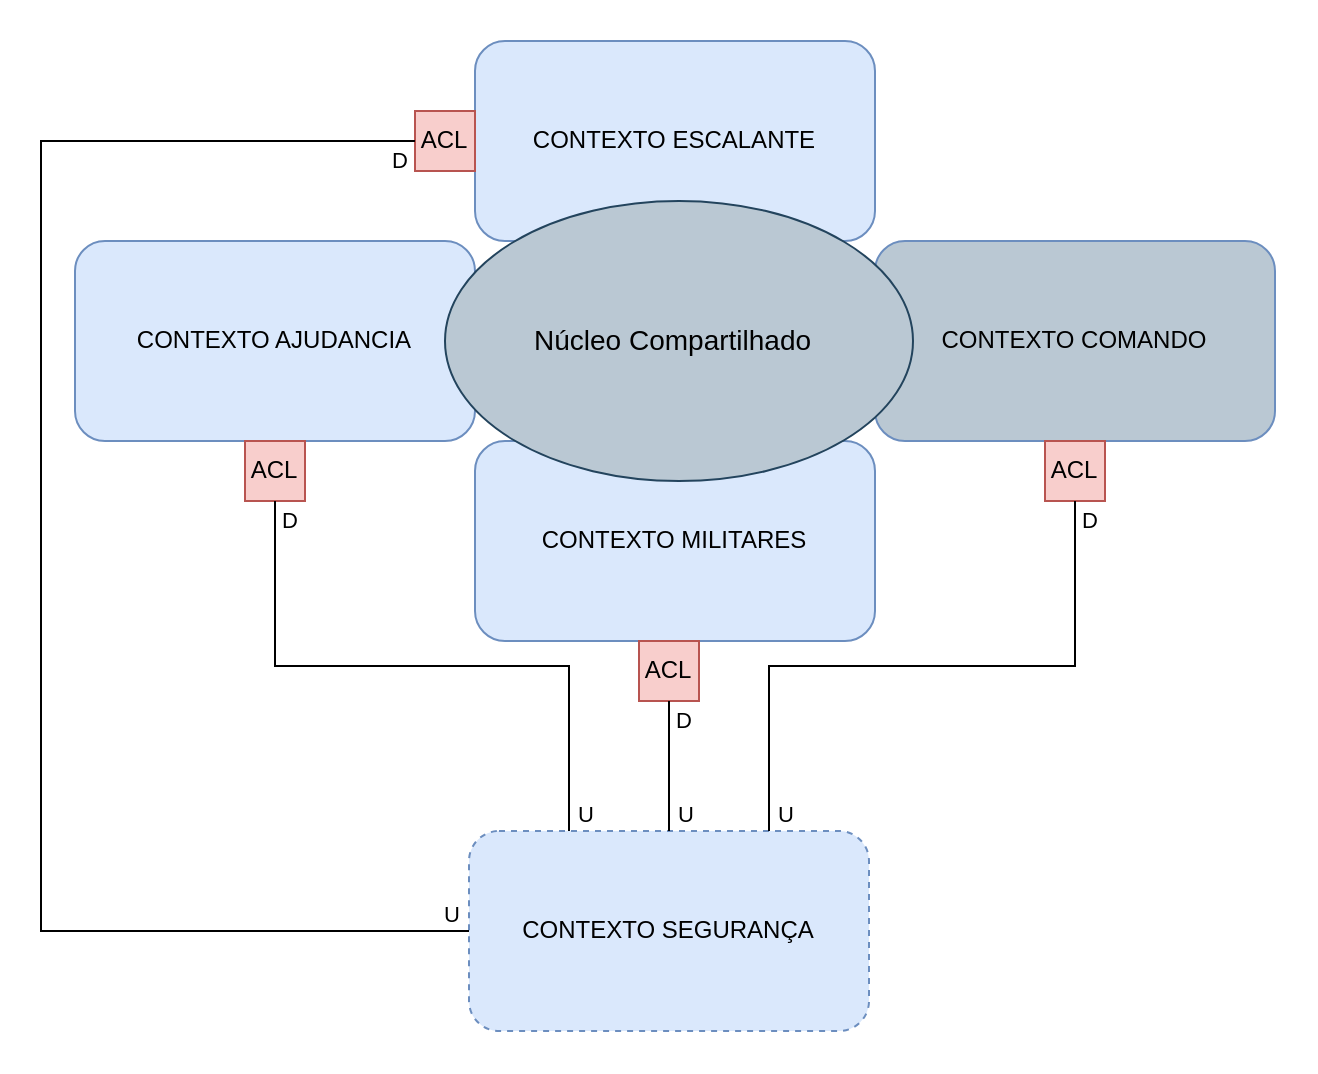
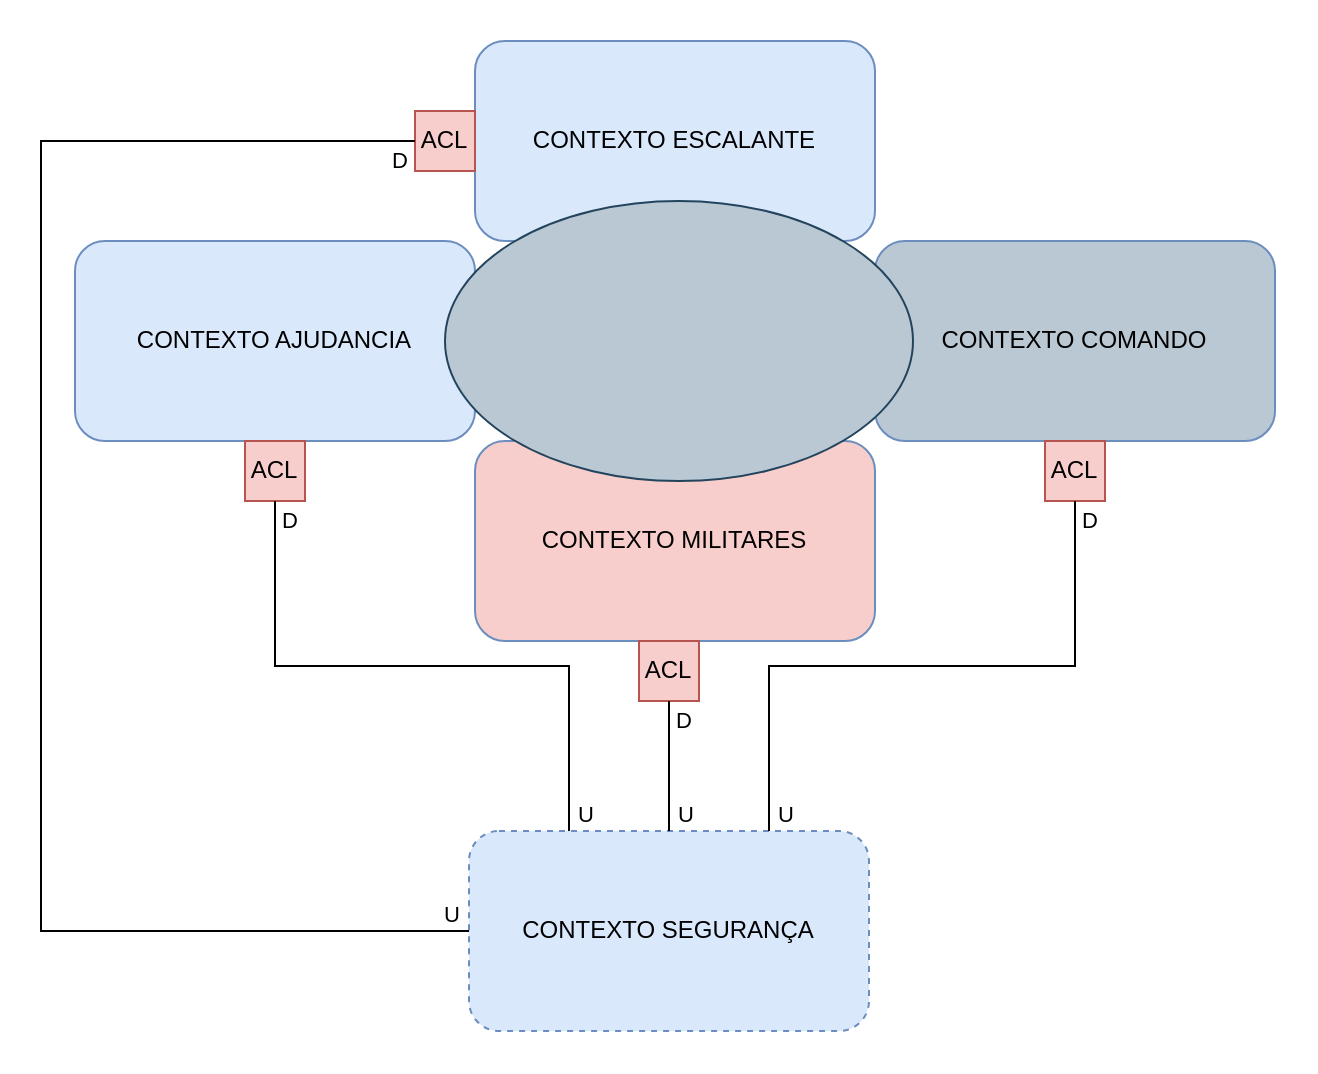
- <mxCell id="12" value="&lt;font style=&quot;font-size: 14px;&quot;&gt;Núcleo Compartilhado&lt;/font&gt;" style="text;strokeColor=none;fillColor=none;align=left;verticalAlign=middle;spacingLeft=4;spacingRight=4;overflow=hidden;points=[[0,0.5],[1,0.5]];portConstraint=eastwest;rotatable=0;whiteSpace=wrap;html=1;" parent="1" vertex="1"><mxGeometry x="261" y="155" width="156" height="30" as="geometry" /></mxCell>
- <mxCell id="6" value="CONTEXTO MILITARES" style="rounded=1;whiteSpace=wrap;html=1;labelBackgroundColor=none;fillColor=#dae8fc;strokeColor=#6c8ebf;" parent="1" vertex="1"><mxGeometry x="237" y="220" width="200" height="100" as="geometry" /></mxCell>
+ <mxCell id="6" value="CONTEXTO MILITARES" style="rounded=1;whiteSpace=wrap;html=1;labelBackgroundColor=none;fillColor=#f8cecc;strokeColor=#6c8ebf;" parent="1" vertex="1"><mxGeometry x="237" y="220" width="200" height="100" as="geometry" /></mxCell>
